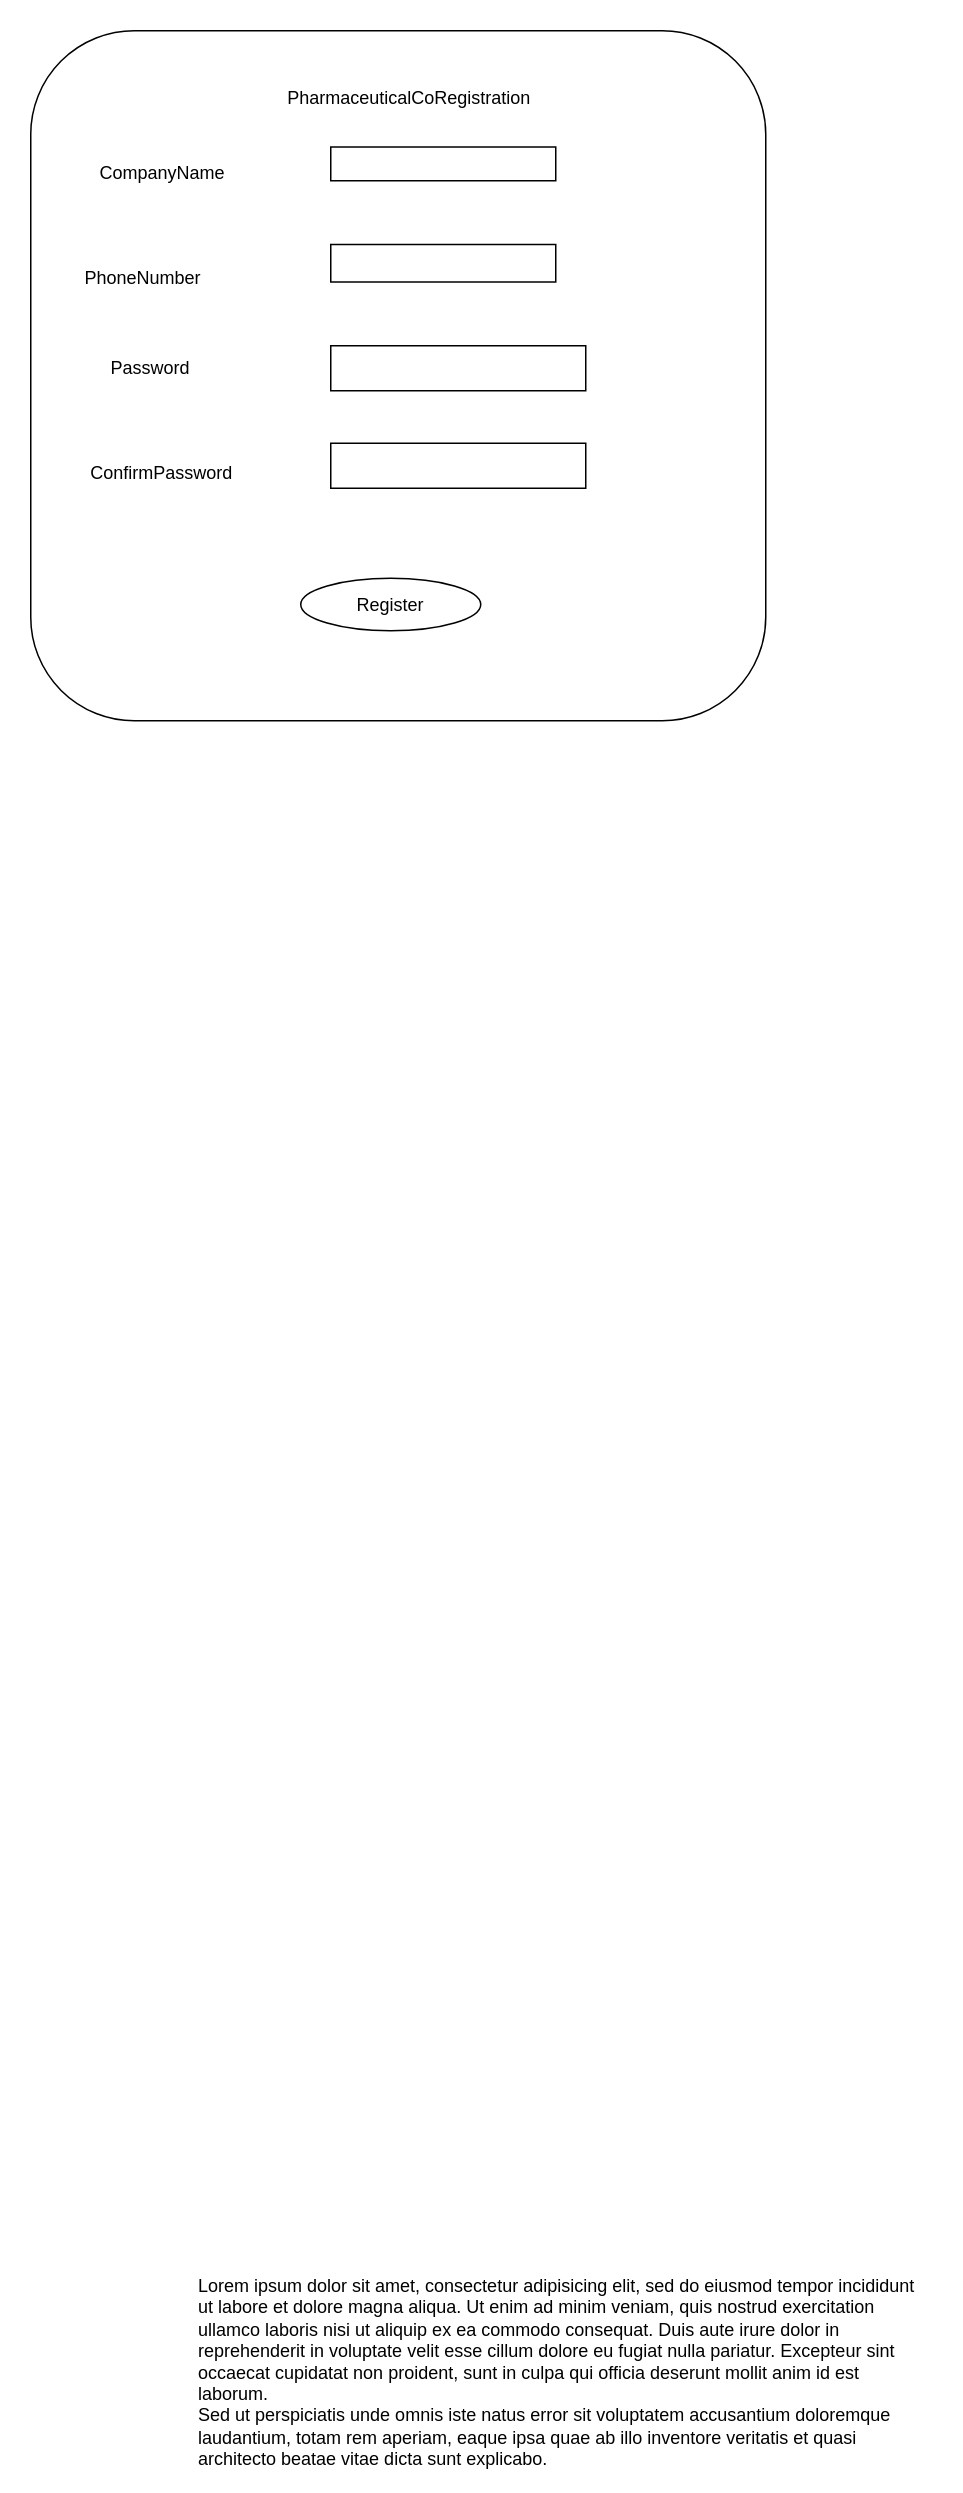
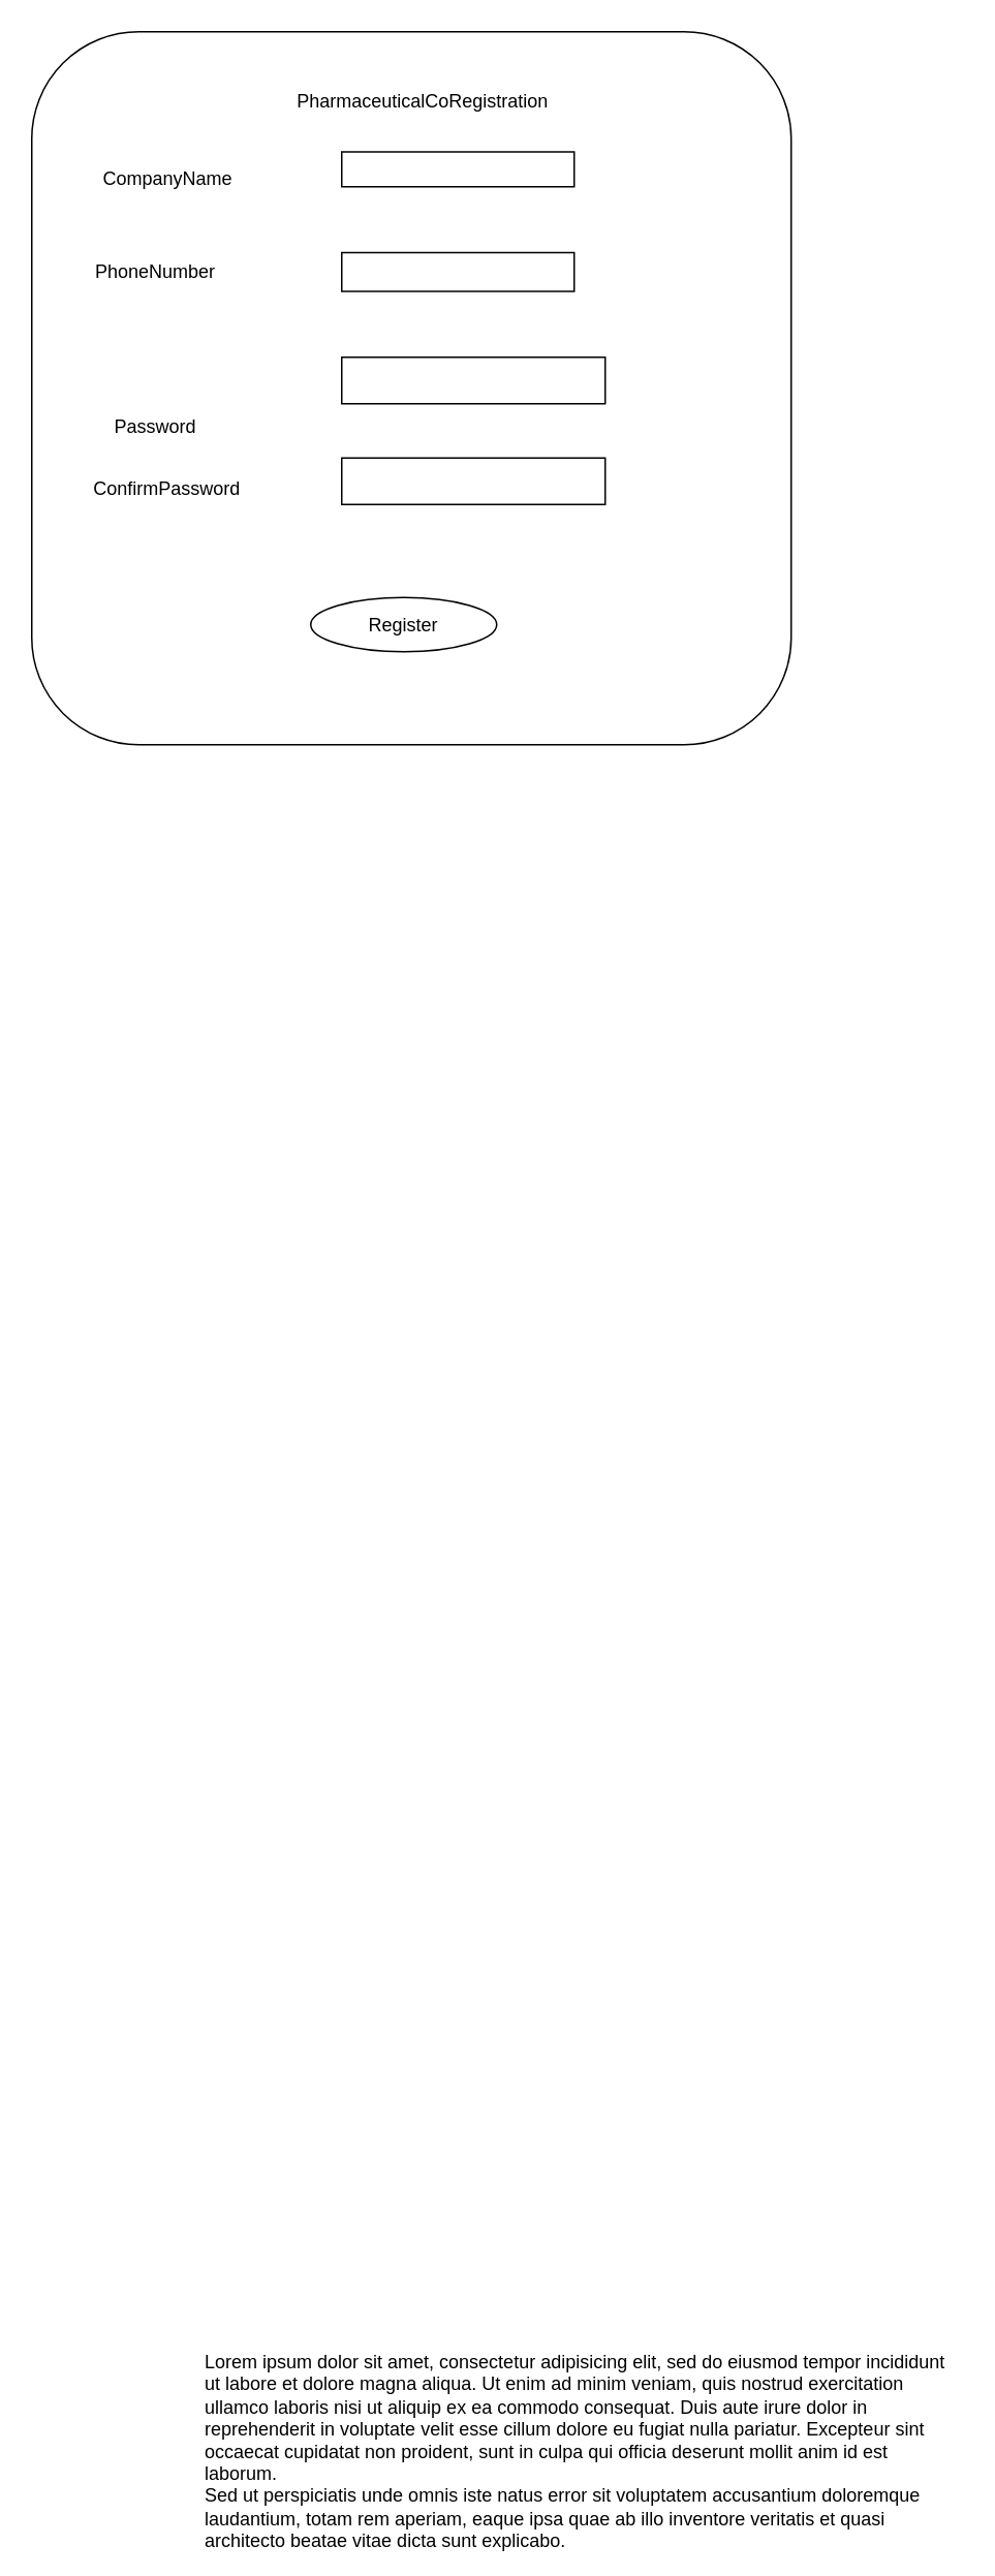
- <mxCell id="12" value="PhoneNumber" style="text;html=1;strokeColor=none;fillColor=none;align=center;verticalAlign=middle;whiteSpace=wrap;rounded=0;" vertex="1" parent="1"><mxGeometry x="50" y="170" width="90" height="30" as="geometry" /></mxCell>
+ <mxCell id="12" value="PhoneNumber" style="text;html=1;strokeColor=none;fillColor=none;align=center;verticalAlign=middle;whiteSpace=wrap;rounded=0;" vertex="1" parent="1"><mxGeometry x="55" y="160" width="90" height="30" as="geometry" /></mxCell>
- <mxCell id="8" value="Password" style="text;html=1;strokeColor=none;fillColor=none;align=center;verticalAlign=middle;whiteSpace=wrap;rounded=0;" parent="1" vertex="1"><mxGeometry x="70" y="230" width="60" height="30" as="geometry" /></mxCell>
+ <mxCell id="8" value="Password" style="text;html=1;strokeColor=none;fillColor=none;align=center;verticalAlign=middle;whiteSpace=wrap;rounded=0;" parent="1" vertex="1"><mxGeometry x="70" y="260" width="60" height="30" as="geometry" /></mxCell>
